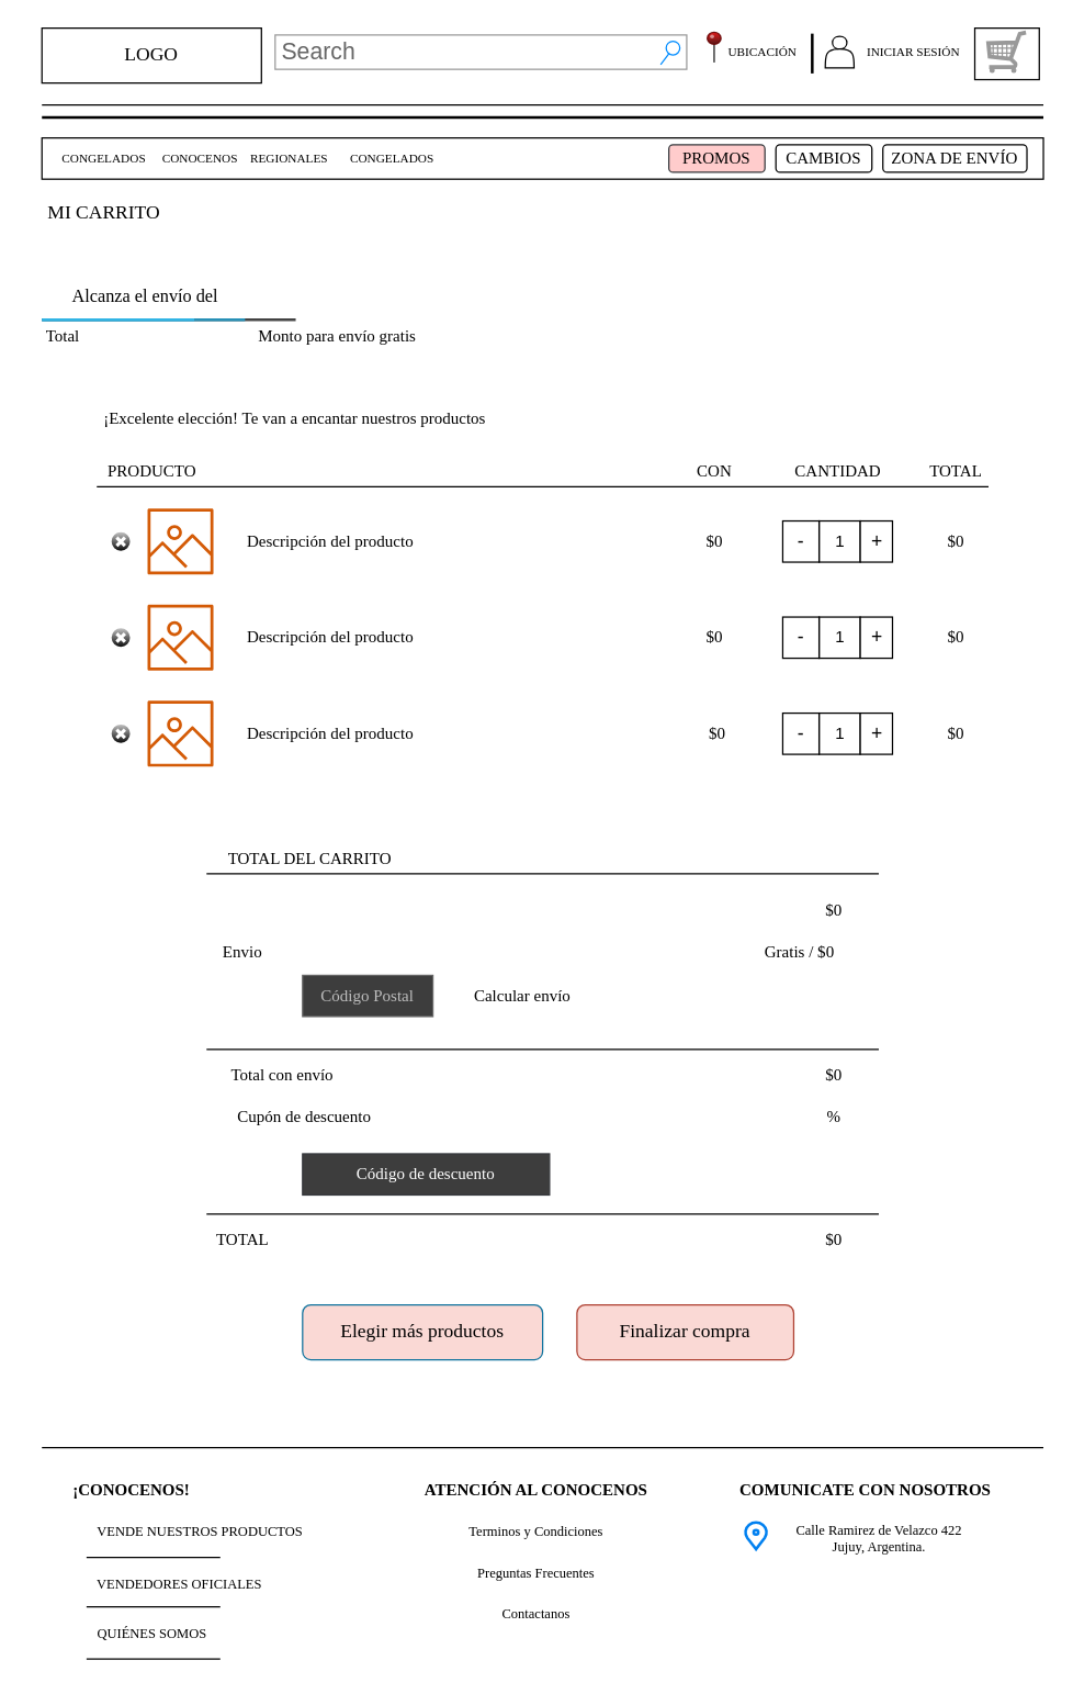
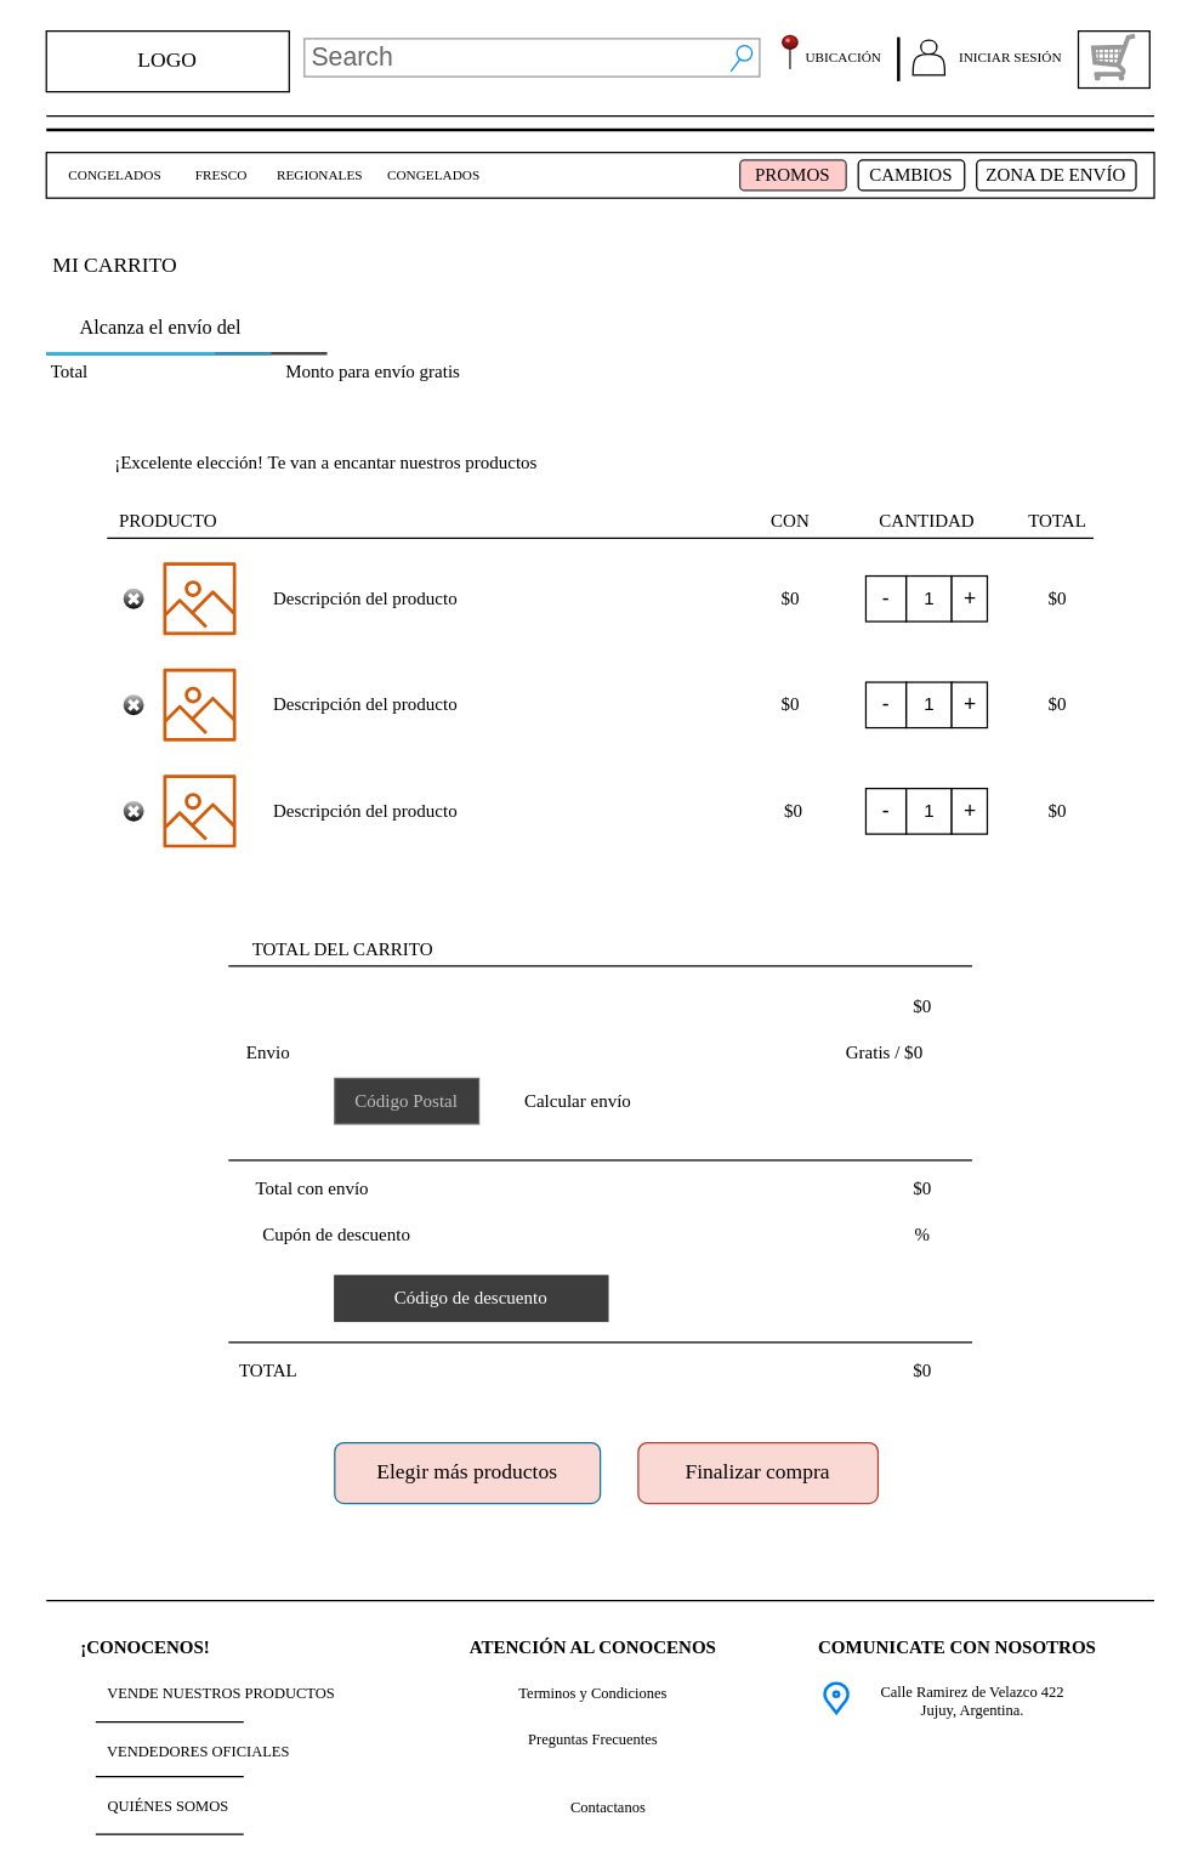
- <mxCell id="16" value="CONOCENOS" style="text;html=1;align=center;verticalAlign=middle;resizable=0;points=[];autosize=1;strokeColor=none;fillColor=none;fontSize=9;fontFamily=Verdana;" vertex="1" parent="1"><mxGeometry x="115" y="105" width="60" height="20" as="geometry" /></mxCell>
+ <mxCell id="16" value="FRESCO" style="text;html=1;align=center;verticalAlign=middle;resizable=0;points=[];autosize=1;strokeColor=none;fillColor=none;fontSize=9;fontFamily=Verdana;" vertex="1" parent="1"><mxGeometry x="115" y="105" width="60" height="20" as="geometry" /></mxCell>
- <mxCell id="20" value="MI CARRITO" style="text;html=1;align=center;verticalAlign=middle;resizable=0;points=[];autosize=1;strokeColor=none;fillColor=none;fontFamily=Verdana;fontSize=14;" vertex="1" parent="1"><mxGeometry x="20" y="140" width="110" height="30" as="geometry" /></mxCell>
+ <mxCell id="20" value="MI CARRITO" style="text;html=1;align=center;verticalAlign=middle;resizable=0;points=[];autosize=1;strokeColor=none;fillColor=none;fontFamily=Verdana;fontSize=14;" vertex="1" parent="1"><mxGeometry x="20" y="160" width="110" height="30" as="geometry" /></mxCell>
- <mxCell id="83" value="&lt;span style=&quot;font-size: 10px;&quot;&gt;Contactanos&lt;/span&gt;" style="text;html=1;align=center;verticalAlign=middle;resizable=0;points=[];autosize=1;strokeColor=none;fillColor=none;fontSize=9;fontFamily=Verdana;" vertex="1" parent="1"><mxGeometry x="345" y="1160" width="90" height="30" as="geometry" /></mxCell>
+ <mxCell id="83" value="&lt;span style=&quot;font-size: 10px;&quot;&gt;Contactanos&lt;/span&gt;" style="text;html=1;align=center;verticalAlign=middle;resizable=0;points=[];autosize=1;strokeColor=none;fillColor=none;fontSize=9;fontFamily=Verdana;" vertex="1" parent="1"><mxGeometry x="355" y="1175" width="90" height="30" as="geometry" /></mxCell>
